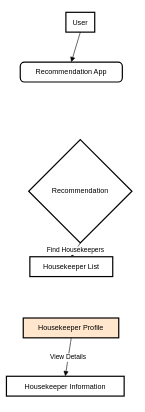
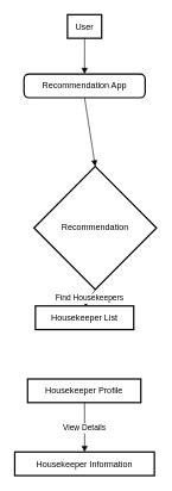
- <mxCell id="2" value="User" style="whiteSpace=wrap;strokeWidth=2;" vertex="1" parent="1"><mxGeometry x="109" y="20" width="48" height="33" as="geometry" /></mxCell>
+ <mxCell id="2" value="User" style="whiteSpace=wrap;strokeWidth=2;" vertex="1" parent="1"><mxGeometry x="94" width="48" height="33" as="geometry" y="20" /></mxCell>
+ <mxCell id="9" value="" style="curved=1;startArrow=none;endArrow=block;exitX=0.5;exitY=1.024;entryX=0.5;entryY=-0.001;" edge="1" parent="1" source="3" target="4"><mxGeometry relative="1" as="geometry"><Array as="points" /></mxGeometry></mxCell>
- <mxCell id="6" value="Housekeeper Profile" style="whiteSpace=wrap;strokeWidth=2;fillColor=#ffe6cc;" vertex="1" parent="1"><mxGeometry x="38" y="529" width="159" height="33" as="geometry" /></mxCell>
+ <mxCell id="6" value="Housekeeper Profile" style="whiteSpace=wrap;strokeWidth=2;" vertex="1" parent="1"><mxGeometry x="38" y="529" width="159" height="33" as="geometry" /></mxCell>
- <mxCell id="7" value="Housekeeper Information" style="whiteSpace=wrap;strokeWidth=2;" vertex="1" parent="1"><mxGeometry x="10" y="626" width="196" height="33" as="geometry" /></mxCell>
+ <mxCell id="7" value="Housekeeper Information" style="whiteSpace=wrap;strokeWidth=2;" vertex="1" parent="1"><mxGeometry y="631" width="196" height="33" as="geometry" x="20" /></mxCell>
